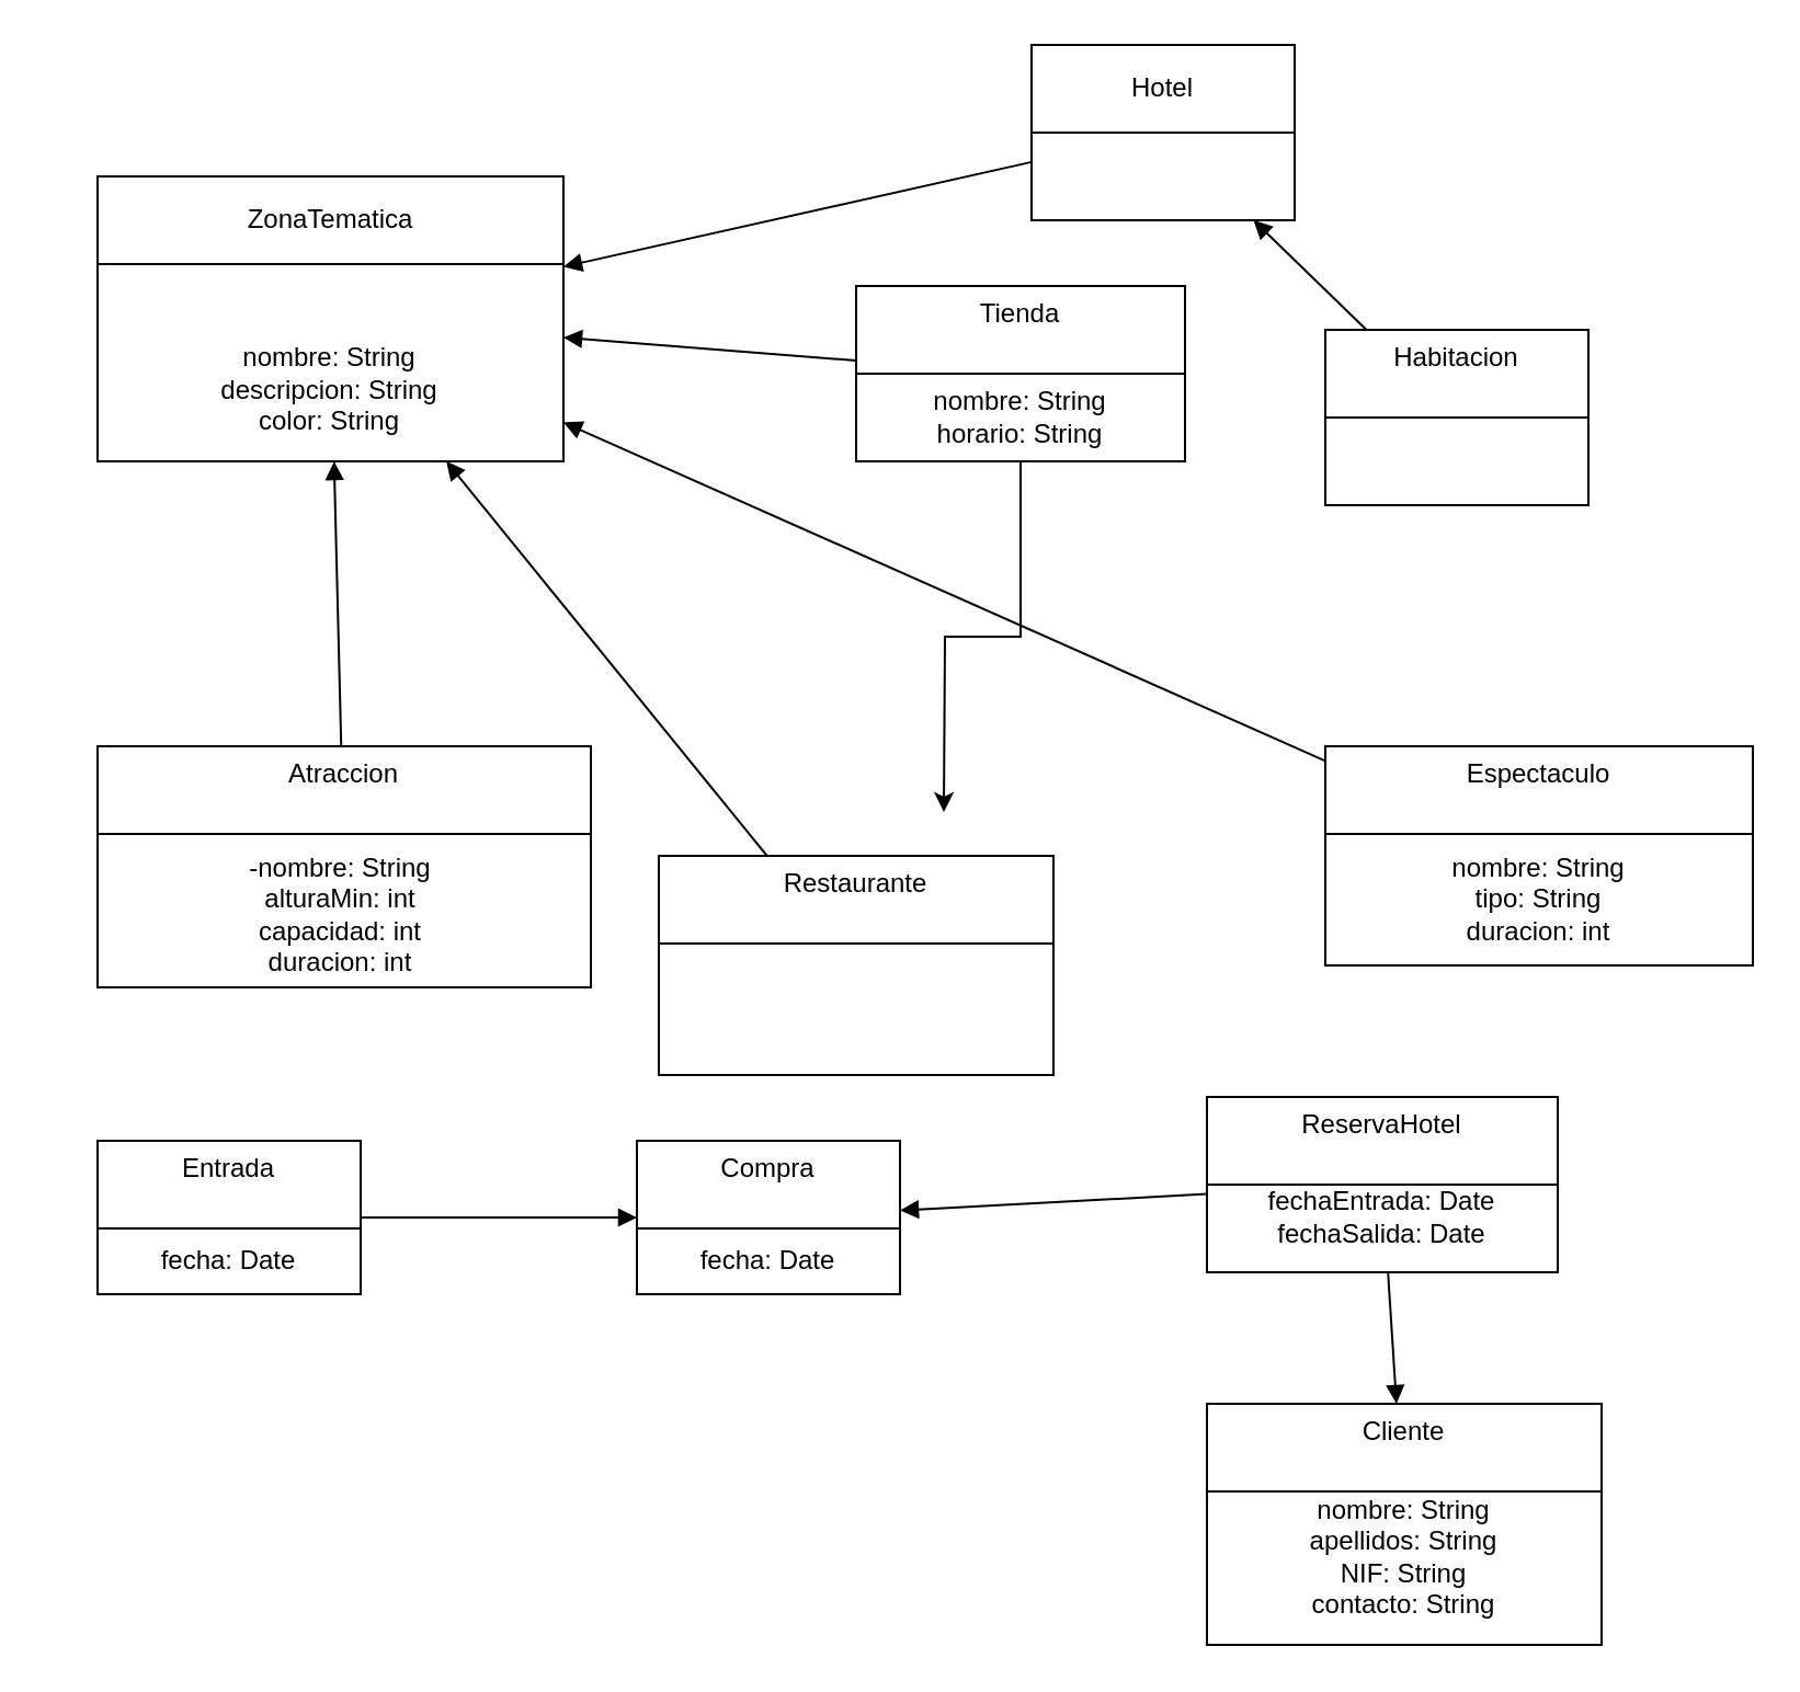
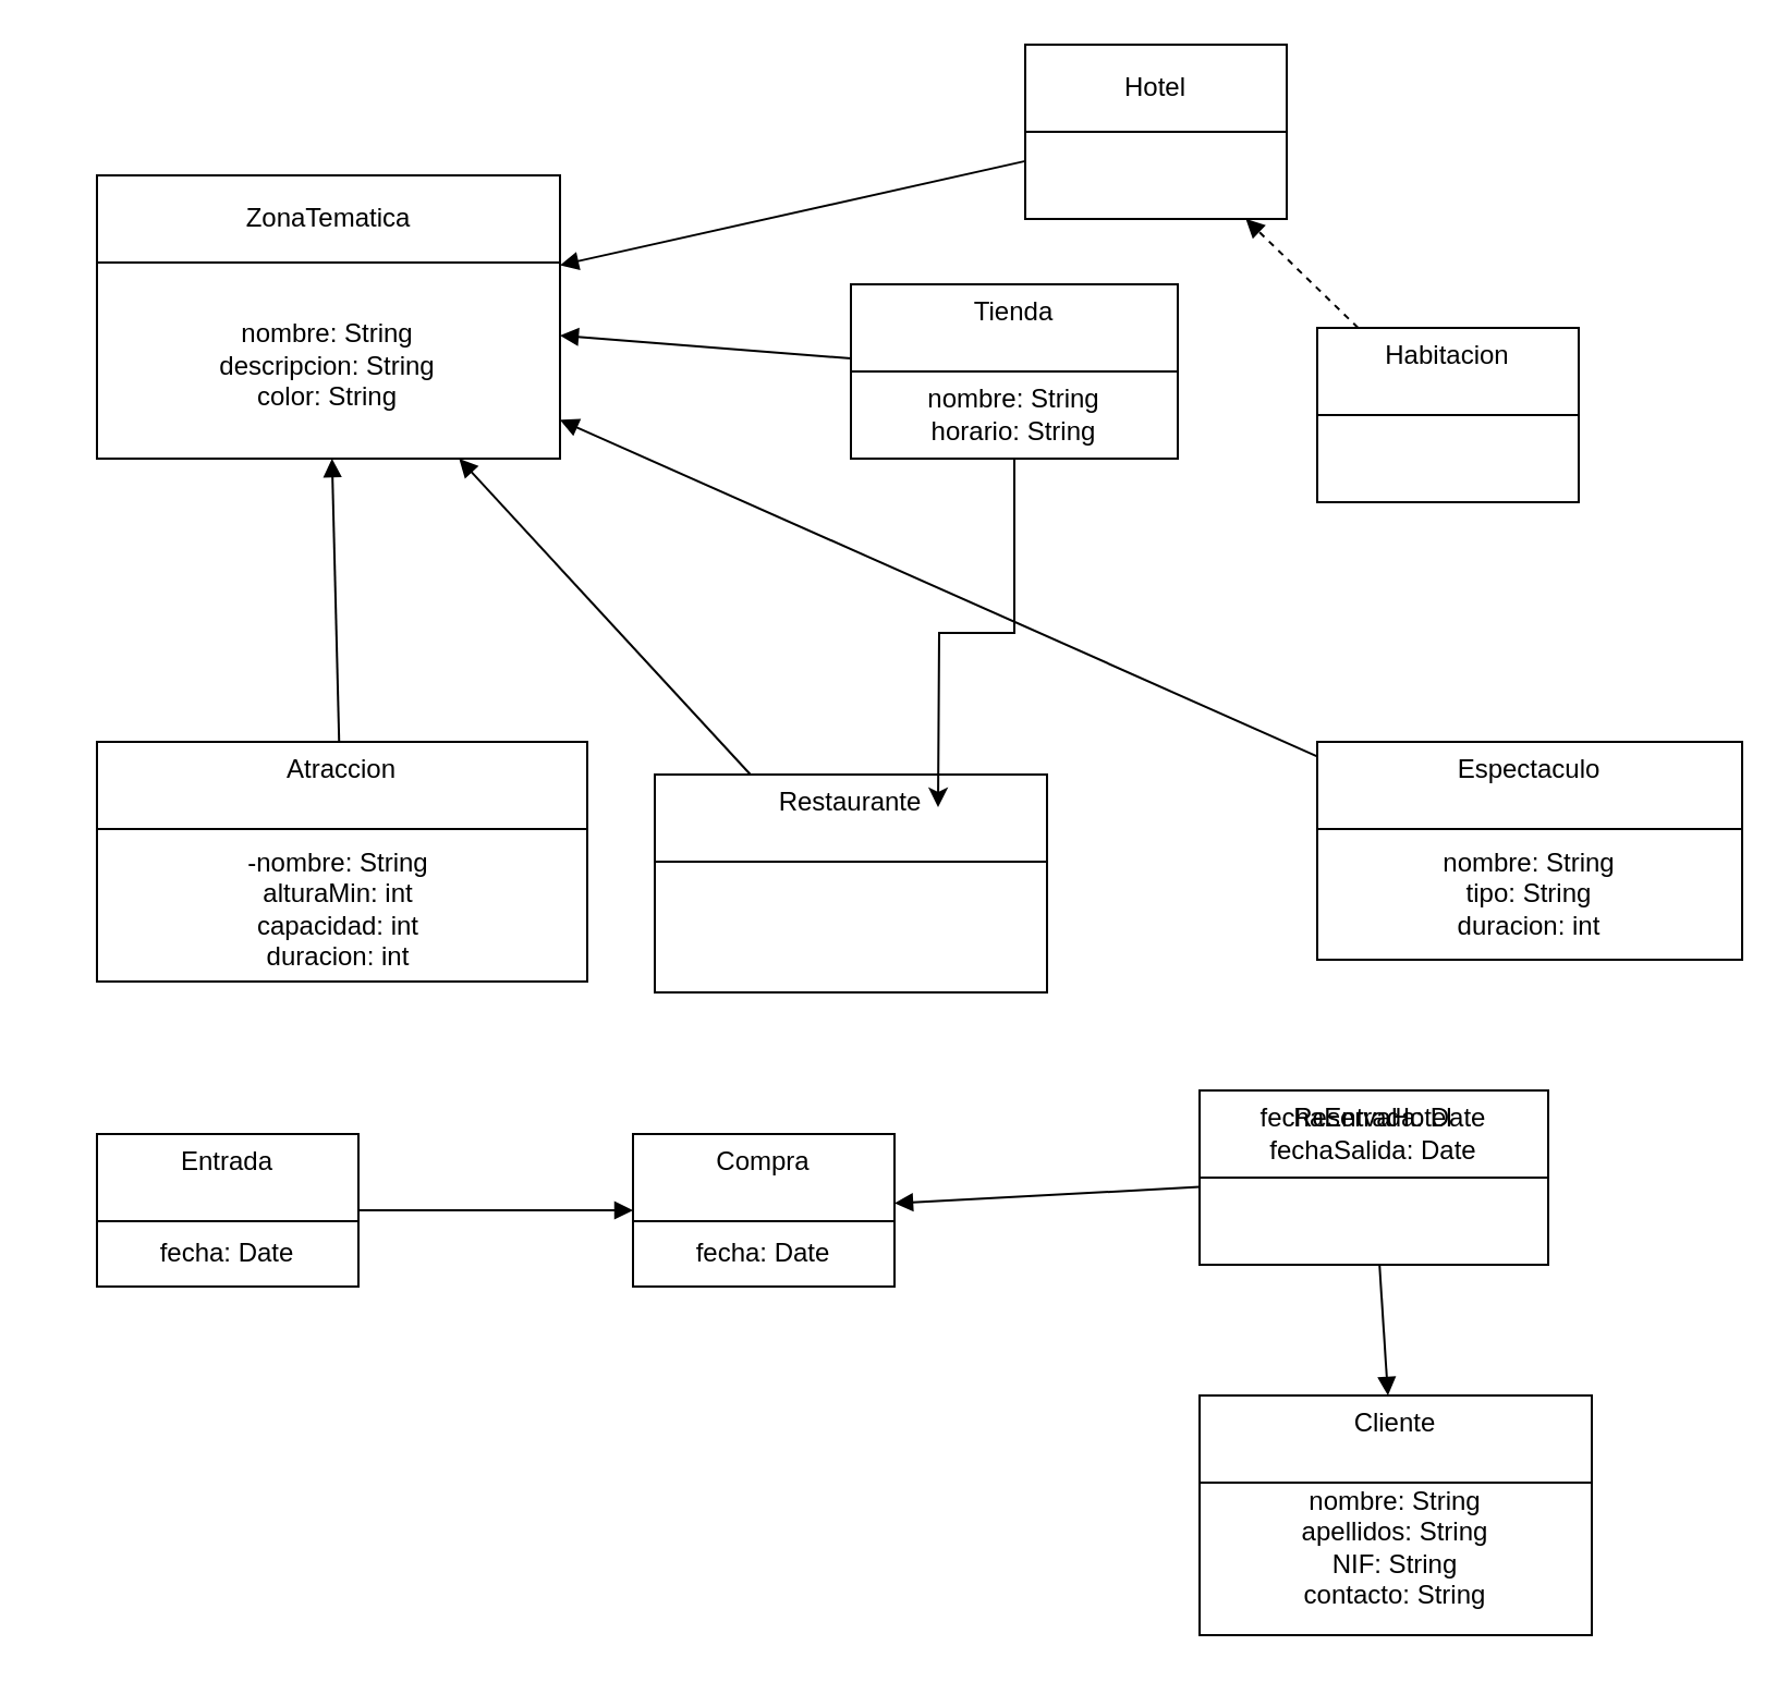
- <mxCell id="24" style="endArrow=block;html=1;" edge="1" parent="1" source="5" target="4"><mxGeometry relative="1" as="geometry" /></mxCell>
+ <mxCell id="24" style="endArrow=block;html=1;dashed=1;" edge="1" parent="1" source="5" target="4"><mxGeometry relative="1" as="geometry" /></mxCell>
- <mxCell id="3" value="&lt;br&gt;nombre: String&lt;br&gt;descripcion: String&lt;br&gt;color: String" style="text;html=1;align=center;verticalAlign=middle;whiteSpace=wrap;rounded=0;" vertex="1" parent="2"><mxGeometry x="6.25" y="65" width="200" height="50" as="geometry" /></mxCell>
+ <mxCell id="3" value="&lt;br&gt;nombre: String&lt;br&gt;descripcion: String&lt;br&gt;color: String" style="text;html=1;align=center;verticalAlign=middle;whiteSpace=wrap;rounded=0;" vertex="1" parent="2"><mxGeometry x="6.25" y="55" width="200" height="50" as="geometry" /></mxCell>
- <mxCell id="8" value="Restaurante&lt;div&gt;&lt;br/&gt;&lt;/div&gt;" style="shape=swimlane;whiteSpace=wrap;html=1;" vertex="1" parent="1"><mxGeometry x="300" y="390" width="180" height="100" as="geometry" /></mxCell>
+ <mxCell id="8" value="Restaurante&lt;div&gt;&lt;br/&gt;&lt;/div&gt;" style="shape=swimlane;whiteSpace=wrap;html=1;" vertex="1" parent="1"><mxGeometry x="300" y="355" width="180" height="100" as="geometry" /></mxCell>
- <mxCell id="21" value="fechaEntrada: Date&lt;div&gt;fechaSalida: Date&lt;/div&gt;" style="text;html=1;align=center;verticalAlign=middle;whiteSpace=wrap;rounded=0;" vertex="1" parent="20"><mxGeometry x="15" y="40" width="130" height="30" as="geometry" /></mxCell>
+ <mxCell id="21" value="fechaEntrada: Date&lt;div&gt;fechaSalida: Date&lt;/div&gt;" style="text;html=1;align=center;verticalAlign=middle;whiteSpace=wrap;rounded=0;" vertex="1" parent="20"><mxGeometry x="15" y="5" width="130" height="30" as="geometry" /></mxCell>
